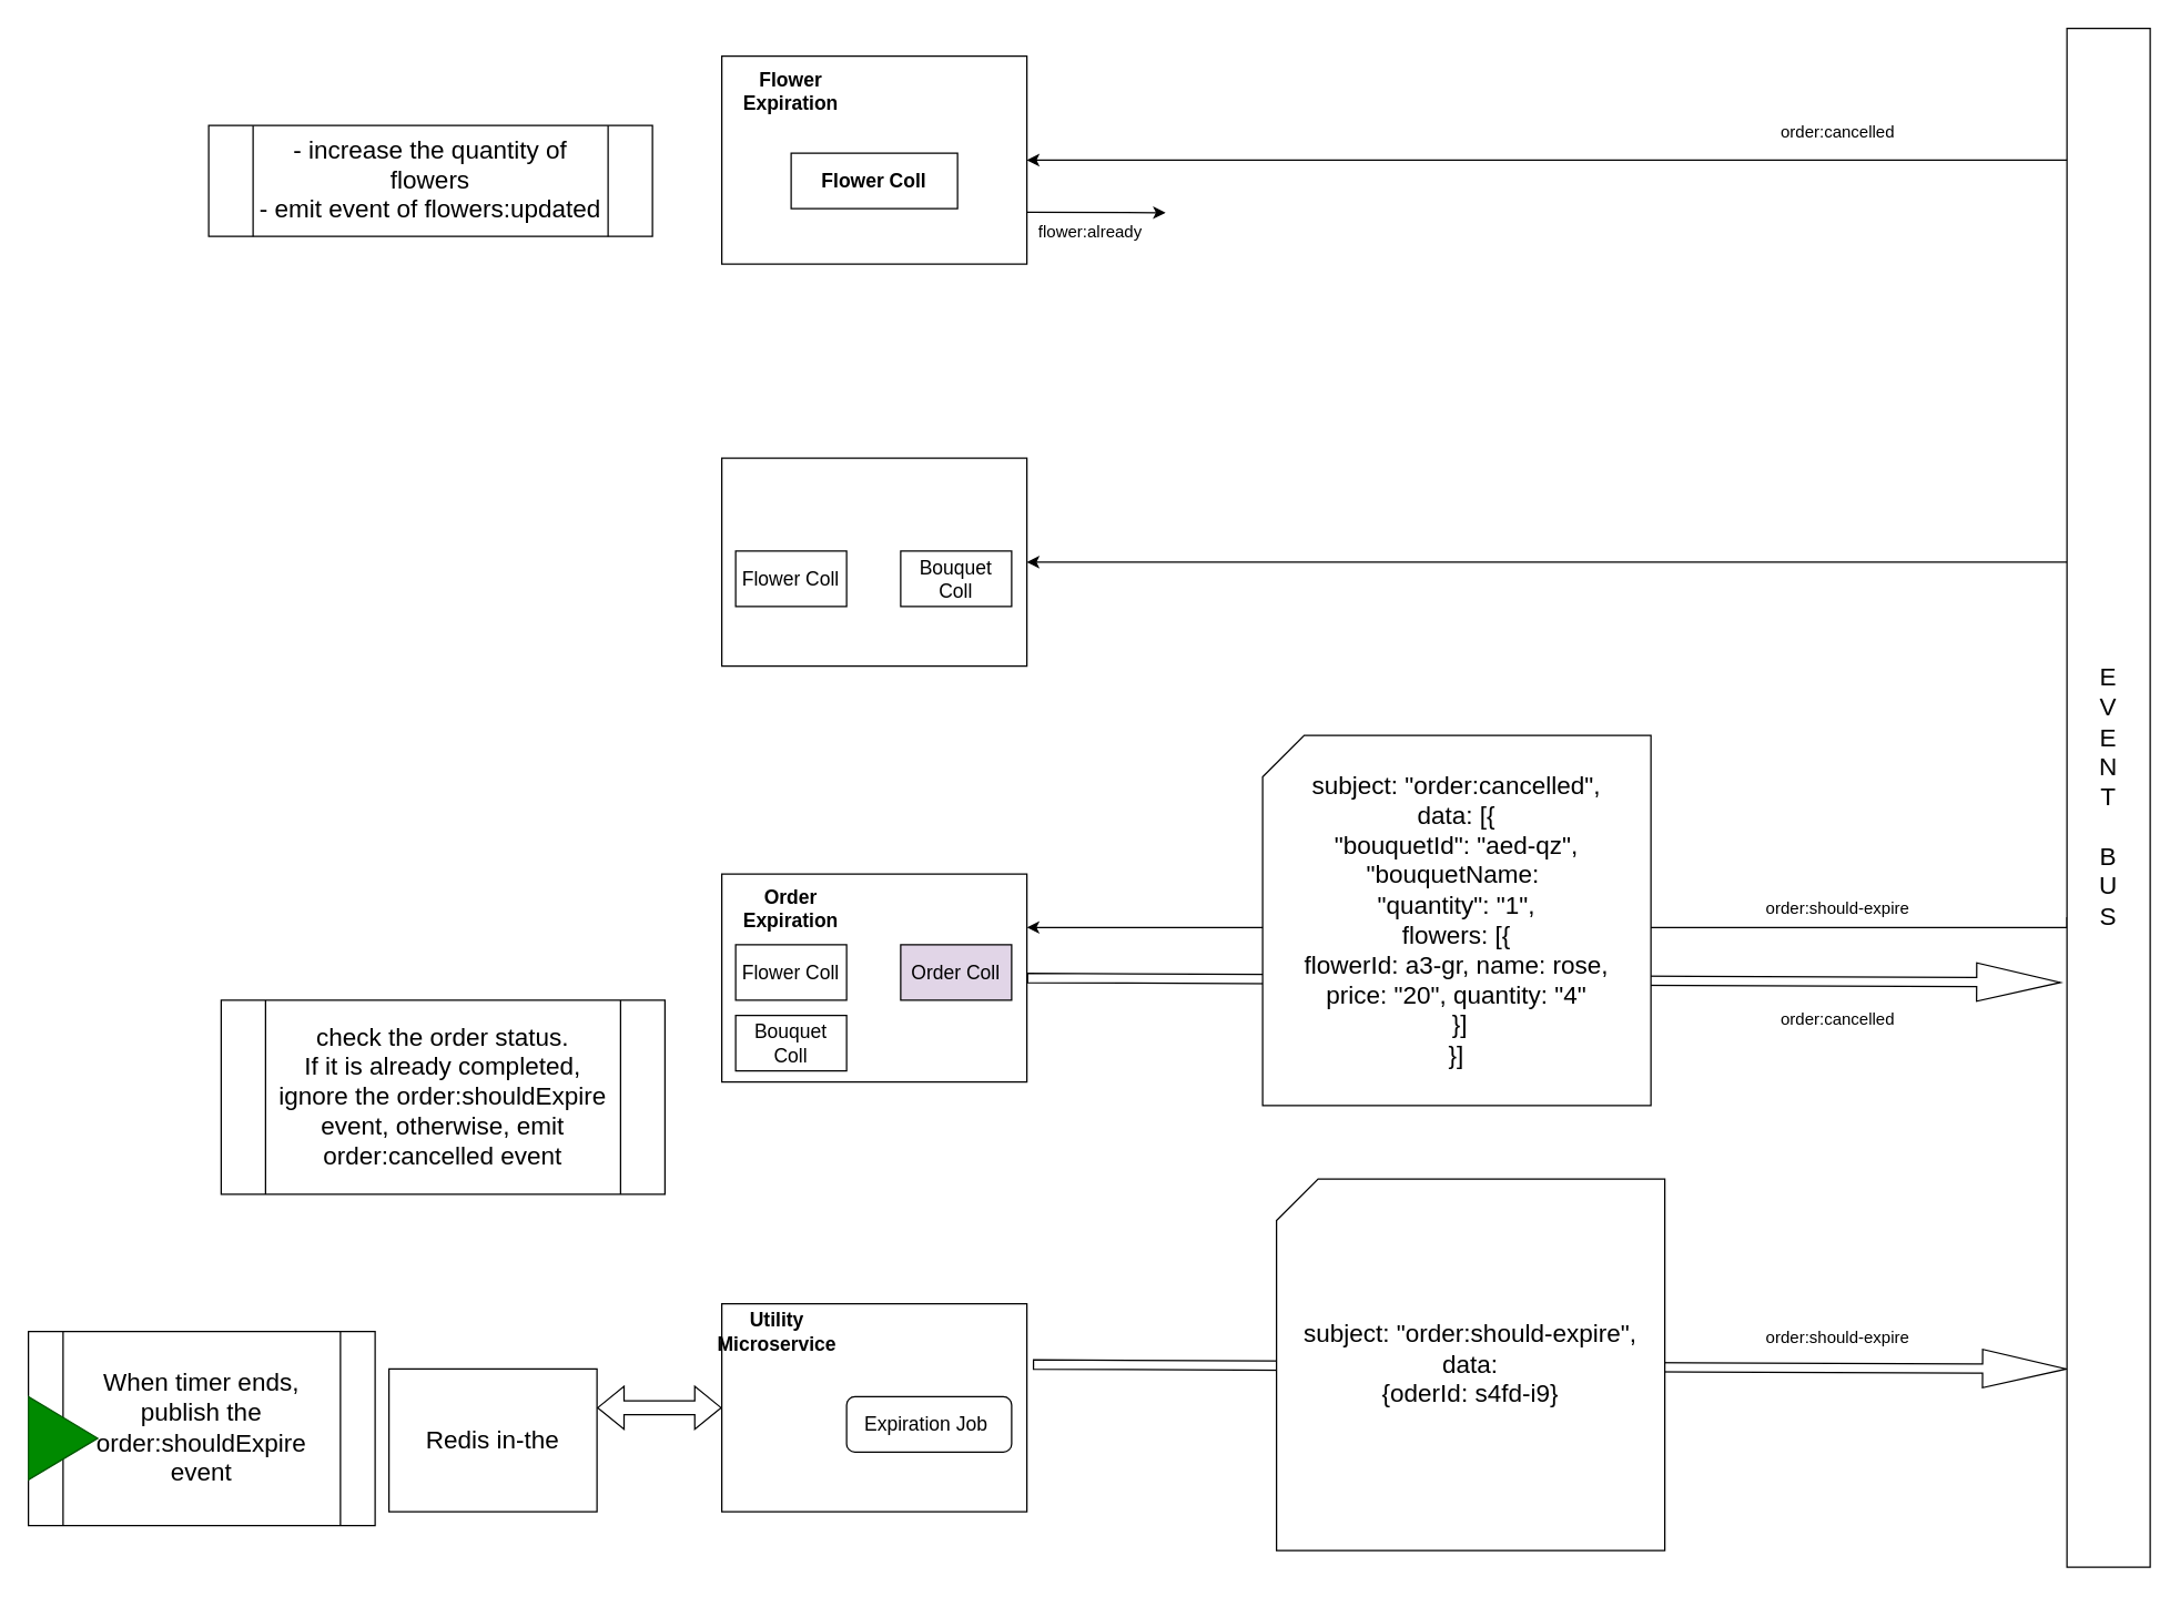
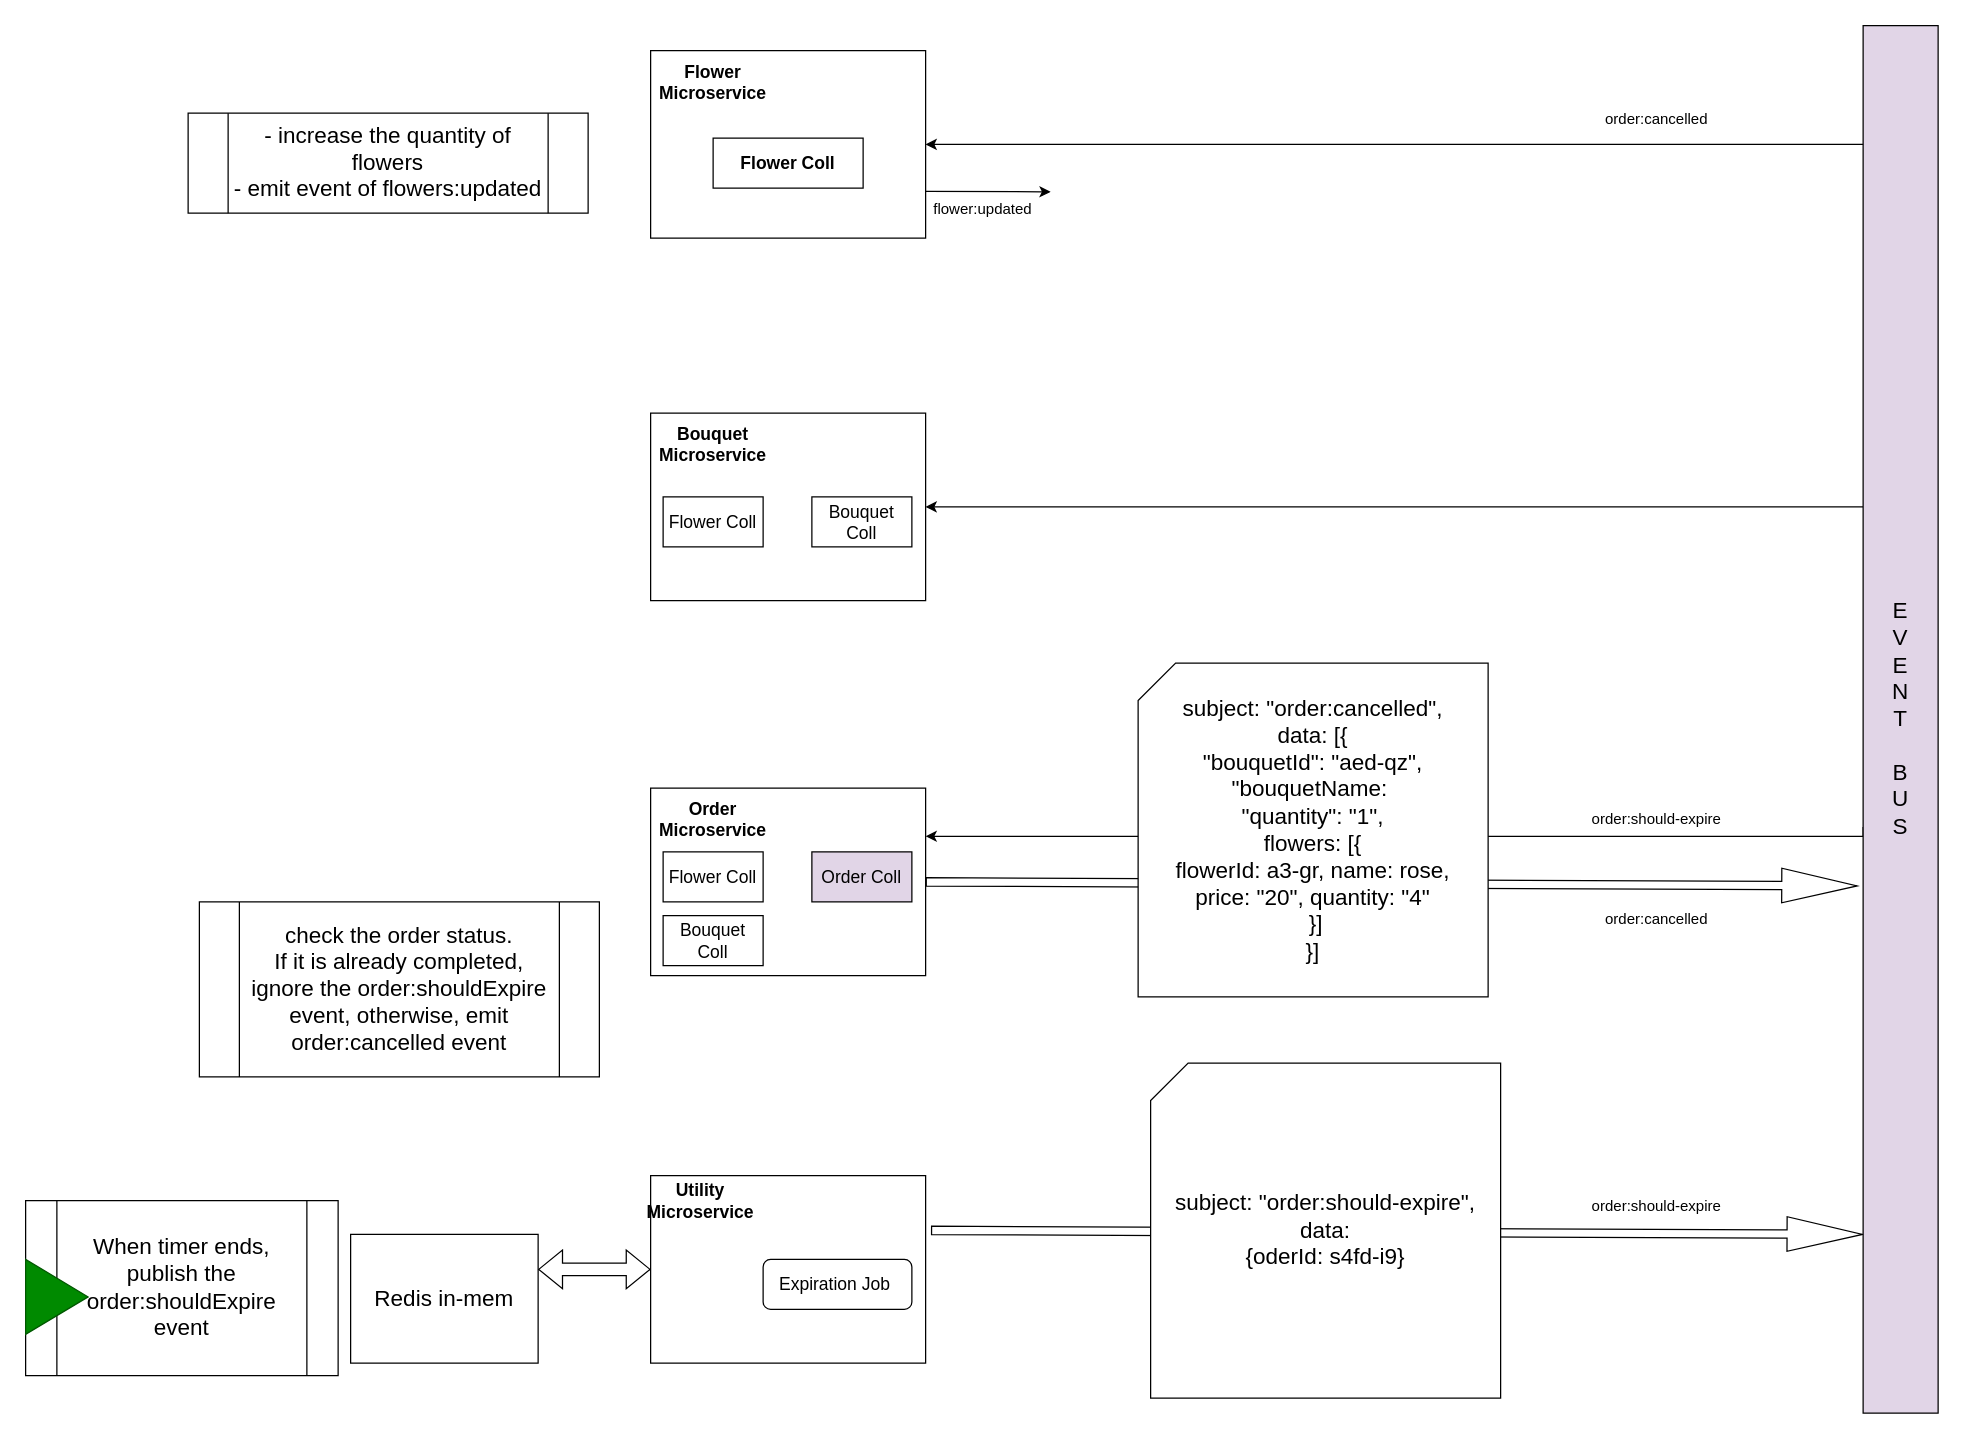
- <mxCell id="4" value="&lt;b&gt;&lt;font style=&quot;font-size: 14px;&quot;&gt;Flower Expiration&lt;/font&gt;&lt;/b&gt;" style="text;html=1;strokeColor=none;fillColor=none;align=center;verticalAlign=middle;whiteSpace=wrap;rounded=0;" parent="1" vertex="1"><mxGeometry x="540" y="50" width="60" height="30" as="geometry" /></mxCell>
+ <mxCell id="4" value="&lt;b&gt;&lt;font style=&quot;font-size: 14px;&quot;&gt;Flower Microservice&lt;/font&gt;&lt;/b&gt;" style="text;html=1;strokeColor=none;fillColor=none;align=center;verticalAlign=middle;whiteSpace=wrap;rounded=0;" parent="1" vertex="1"><mxGeometry x="540" y="50" width="60" height="30" as="geometry" /></mxCell>
- <mxCell id="36" value="flower:already" style="text;html=1;strokeColor=none;fillColor=none;align=center;verticalAlign=middle;whiteSpace=wrap;rounded=0;" vertex="1" parent="1"><mxGeometry x="721" y="152" width="130" height="30" as="geometry" /></mxCell>
+ <mxCell id="36" value="flower:updated" style="text;html=1;strokeColor=none;fillColor=none;align=center;verticalAlign=middle;whiteSpace=wrap;rounded=0;" vertex="1" parent="1"><mxGeometry x="721" y="152" width="130" height="30" as="geometry" /></mxCell>
+ <mxCell id="7" value="&lt;b&gt;&lt;font style=&quot;font-size: 14px;&quot;&gt;Bouquet Microservice&lt;/font&gt;&lt;/b&gt;" style="text;html=1;strokeColor=none;fillColor=none;align=center;verticalAlign=middle;whiteSpace=wrap;rounded=0;" parent="1" vertex="1"><mxGeometry x="540" y="340" width="60" height="30" as="geometry" /></mxCell>
- <mxCell id="20" value="&lt;font style=&quot;font-size: 18px;&quot;&gt;E&lt;br&gt;V&lt;br&gt;E&lt;br&gt;N&lt;br&gt;T&lt;br&gt;&lt;br&gt;B&lt;br&gt;U&lt;br&gt;S&lt;/font&gt;" style="rounded=0;whiteSpace=wrap;html=1;" parent="1" vertex="1"><mxGeometry x="1490" y="20" width="60" height="1110" as="geometry" /></mxCell>
+ <mxCell id="20" value="&lt;font style=&quot;font-size: 18px;&quot;&gt;E&lt;br&gt;V&lt;br&gt;E&lt;br&gt;N&lt;br&gt;T&lt;br&gt;&lt;br&gt;B&lt;br&gt;U&lt;br&gt;S&lt;/font&gt;" style="rounded=0;whiteSpace=wrap;html=1;fillColor=#e1d5e7;" parent="1" vertex="1"><mxGeometry x="1490" y="20" width="60" height="1110" as="geometry" /></mxCell>
- <mxCell id="11" value="&lt;font style=&quot;font-size: 14px;&quot;&gt;&lt;b&gt;Order&lt;br&gt;Expiration&lt;/b&gt;&lt;/font&gt;" style="text;html=1;strokeColor=none;fillColor=none;align=center;verticalAlign=middle;whiteSpace=wrap;rounded=0;" parent="1" vertex="1"><mxGeometry x="540" y="640" width="60" height="30" as="geometry" /></mxCell>
+ <mxCell id="11" value="&lt;font style=&quot;font-size: 14px;&quot;&gt;&lt;b&gt;Order&lt;br&gt;Microservice&lt;/b&gt;&lt;/font&gt;" style="text;html=1;strokeColor=none;fillColor=none;align=center;verticalAlign=middle;whiteSpace=wrap;rounded=0;" parent="1" vertex="1"><mxGeometry x="540" y="640" width="60" height="30" as="geometry" /></mxCell>
- <mxCell id="25" value="Redis in-the" style="rounded=0;whiteSpace=wrap;html=1;fontSize=18;" parent="1" vertex="1"><mxGeometry x="280" y="987" width="150" height="103" as="geometry" /></mxCell>
+ <mxCell id="25" value="Redis in-mem" style="rounded=0;whiteSpace=wrap;html=1;fontSize=18;" parent="1" vertex="1"><mxGeometry x="280" y="987" width="150" height="103" as="geometry" /></mxCell>
